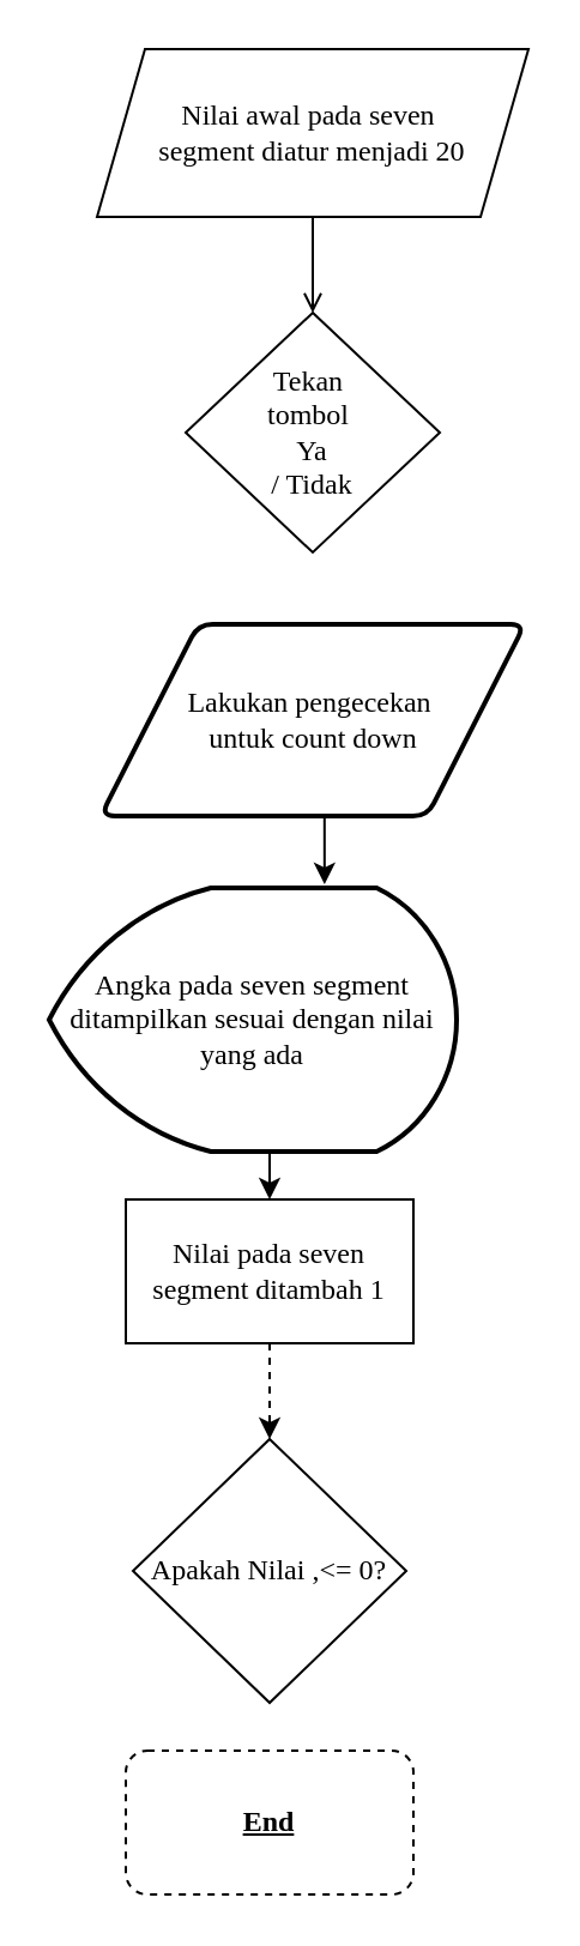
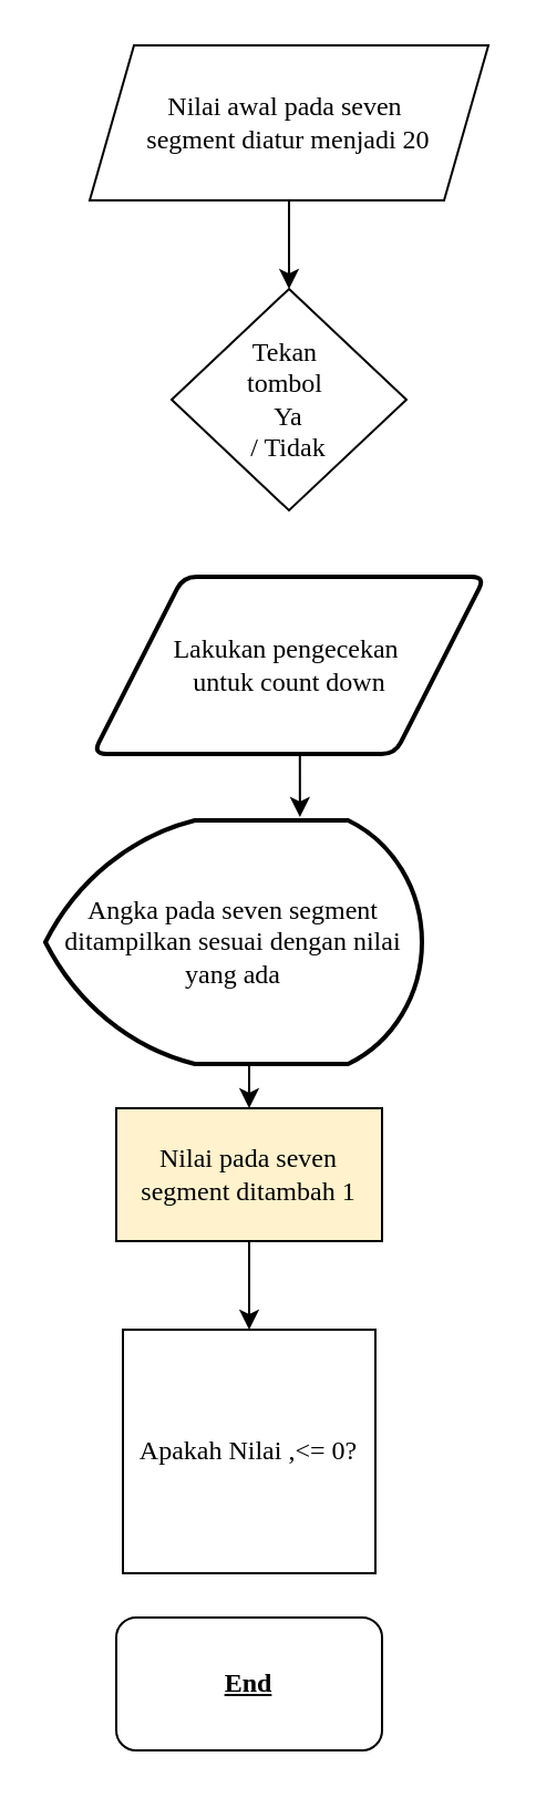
- <mxCell id="8" style="edgeStyle=orthogonalEdgeStyle;rounded=0;orthogonalLoop=1;jettySize=auto;html=1;exitX=0.5;exitY=1;exitDx=0;exitDy=0;entryX=0.5;entryY=0;entryDx=0;entryDy=0;endArrow=open;" edge="1" parent="1" source="9" target="10"><mxGeometry relative="1" as="geometry" /></mxCell>
+ <mxCell id="8" style="edgeStyle=orthogonalEdgeStyle;rounded=0;orthogonalLoop=1;jettySize=auto;html=1;exitX=0.5;exitY=1;exitDx=0;exitDy=0;entryX=0.5;entryY=0;entryDx=0;entryDy=0;" edge="1" parent="1" source="9" target="10"><mxGeometry relative="1" as="geometry" /></mxCell>
- <mxCell id="4" value="&lt;font face=&quot;Comic Sans MS&quot;&gt;Nilai pada seven segment ditambah 1&lt;/font&gt;" style="rounded=0;whiteSpace=wrap;html=1;" vertex="1" parent="1"><mxGeometry x="52" y="500" width="120" height="60" as="geometry" /></mxCell>
+ <mxCell id="4" value="&lt;font face=&quot;Comic Sans MS&quot;&gt;Nilai pada seven segment ditambah 1&lt;/font&gt;" style="rounded=0;whiteSpace=wrap;html=1;fillColor=#fff2cc;" vertex="1" parent="1"><mxGeometry x="52" y="500" width="120" height="60" as="geometry" /></mxCell>
- <mxCell id="3" style="edgeStyle=orthogonalEdgeStyle;rounded=0;orthogonalLoop=1;jettySize=auto;html=1;exitX=0.5;exitY=1;exitDx=0;exitDy=0;entryX=0.5;entryY=0;entryDx=0;entryDy=0;dashed=1;" edge="1" parent="1" source="4" target="2"><mxGeometry relative="1" as="geometry" /></mxCell>
+ <mxCell id="3" style="edgeStyle=orthogonalEdgeStyle;rounded=0;orthogonalLoop=1;jettySize=auto;html=1;exitX=0.5;exitY=1;exitDx=0;exitDy=0;entryX=0.5;entryY=0;entryDx=0;entryDy=0;" edge="1" parent="1" source="4" target="2"><mxGeometry relative="1" as="geometry" /></mxCell>
- <mxCell id="2" value="&lt;font face=&quot;Comic Sans MS&quot;&gt;Apakah Nilai ,&amp;lt;= 0?&lt;/font&gt;" style="rhombus;whiteSpace=wrap;html=1;" vertex="1" parent="1"><mxGeometry x="55" y="600" width="114" height="110" as="geometry" /></mxCell>
+ <mxCell id="2" value="&lt;font face=&quot;Comic Sans MS&quot;&gt;Apakah Nilai ,&amp;lt;= 0?&lt;/font&gt;" style="whiteSpace=wrap;html=1;rounded=0;" vertex="1" parent="1"><mxGeometry x="55" y="600" width="114" height="110" as="geometry" /></mxCell>
- <mxCell id="5" value="&lt;b style=&quot;&quot;&gt;&lt;font face=&quot;Comic Sans MS&quot;&gt;End&lt;/font&gt;&lt;/b&gt;" style="rounded=1;whiteSpace=wrap;html=1;fontStyle=4;fontFamily=Verdana;dashed=1;" vertex="1" parent="1"><mxGeometry x="52" y="730" width="120" height="60" as="geometry" /></mxCell>
+ <mxCell id="5" value="&lt;b style=&quot;&quot;&gt;&lt;font face=&quot;Comic Sans MS&quot;&gt;End&lt;/font&gt;&lt;/b&gt;" style="rounded=1;whiteSpace=wrap;html=1;fontStyle=4;fontFamily=Verdana;" vertex="1" parent="1"><mxGeometry x="52" y="730" width="120" height="60" as="geometry" /></mxCell>
